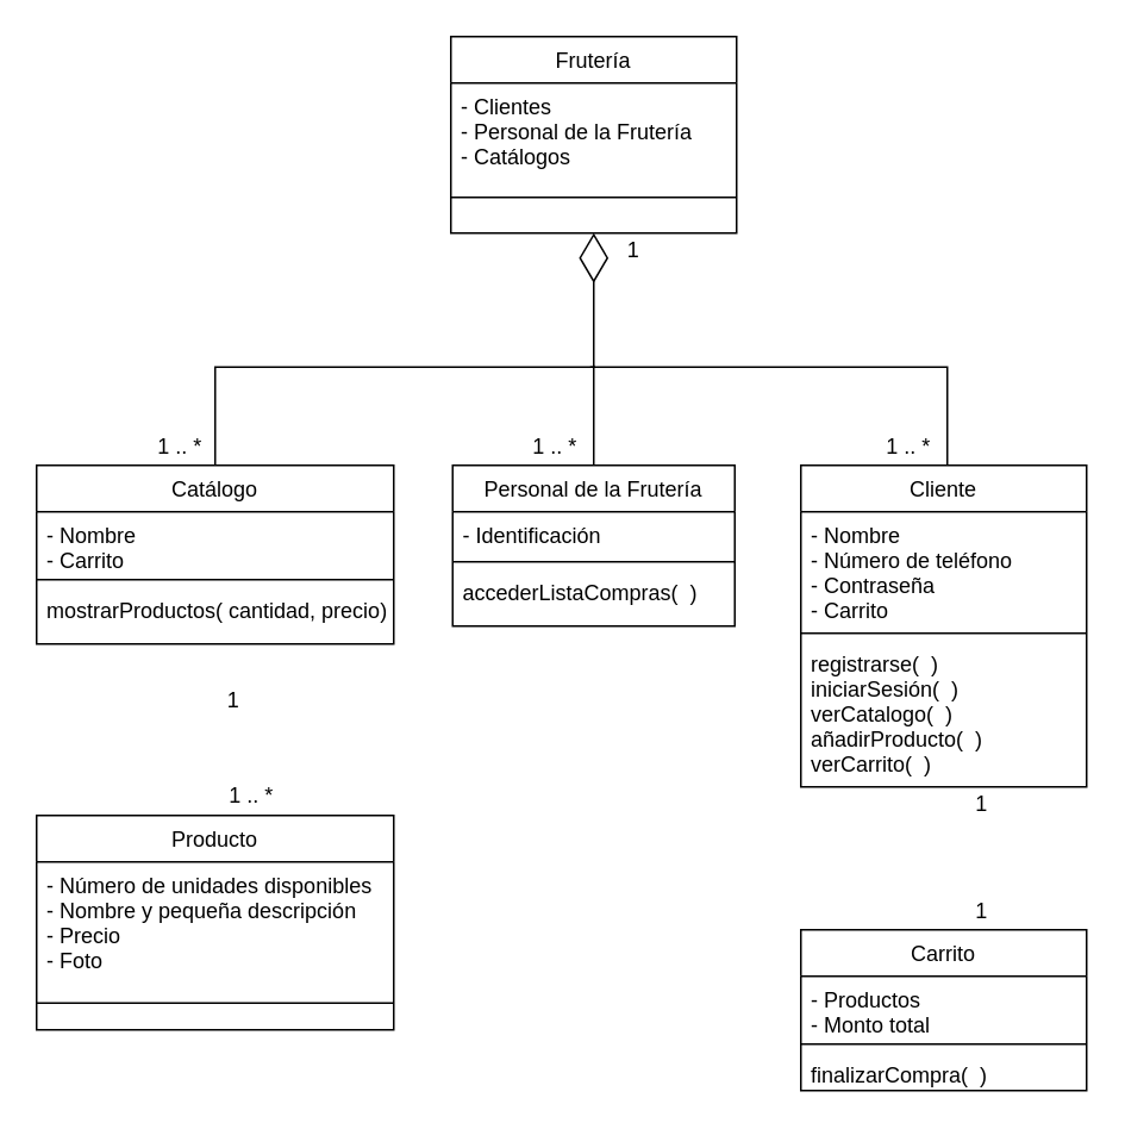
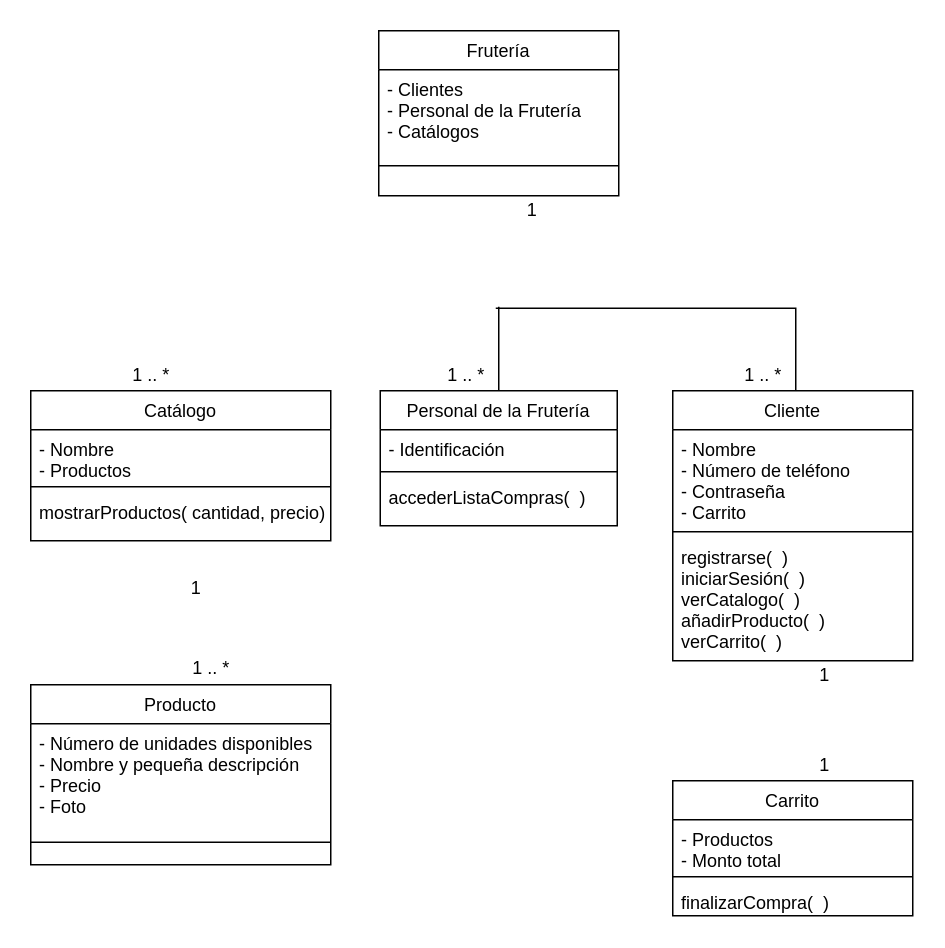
- <mxCell id="5" style="edgeStyle=orthogonalEdgeStyle;rounded=0;jumpSize=12;orthogonalLoop=1;jettySize=auto;html=1;exitX=0.5;exitY=1;exitDx=0;exitDy=0;entryX=0.5;entryY=0;entryDx=0;entryDy=0;startArrow=diamondThin;startFill=0;startSize=25;sourcePerimeterSpacing=0;endArrow=none;endFill=0;endSize=2;strokeWidth=1;" edge="1" parent="1" source="14" target="22"><mxGeometry relative="1" as="geometry" /></mxCell>
- <mxCell id="23" value="- Nombre&#10;- Carrito" style="text;strokeColor=none;fillColor=none;align=left;verticalAlign=top;spacingLeft=4;spacingRight=4;overflow=hidden;rotatable=0;points=[[0,0.5],[1,0.5]];portConstraint=eastwest;" vertex="1" parent="22"><mxGeometry y="26" width="200" height="34" as="geometry" /></mxCell>
+ <mxCell id="23" value="- Nombre&#10;- Productos" style="text;strokeColor=none;fillColor=none;align=left;verticalAlign=top;spacingLeft=4;spacingRight=4;overflow=hidden;rotatable=0;points=[[0,0.5],[1,0.5]];portConstraint=eastwest;" vertex="1" parent="22"><mxGeometry y="26" width="200" height="34" as="geometry" /></mxCell>
